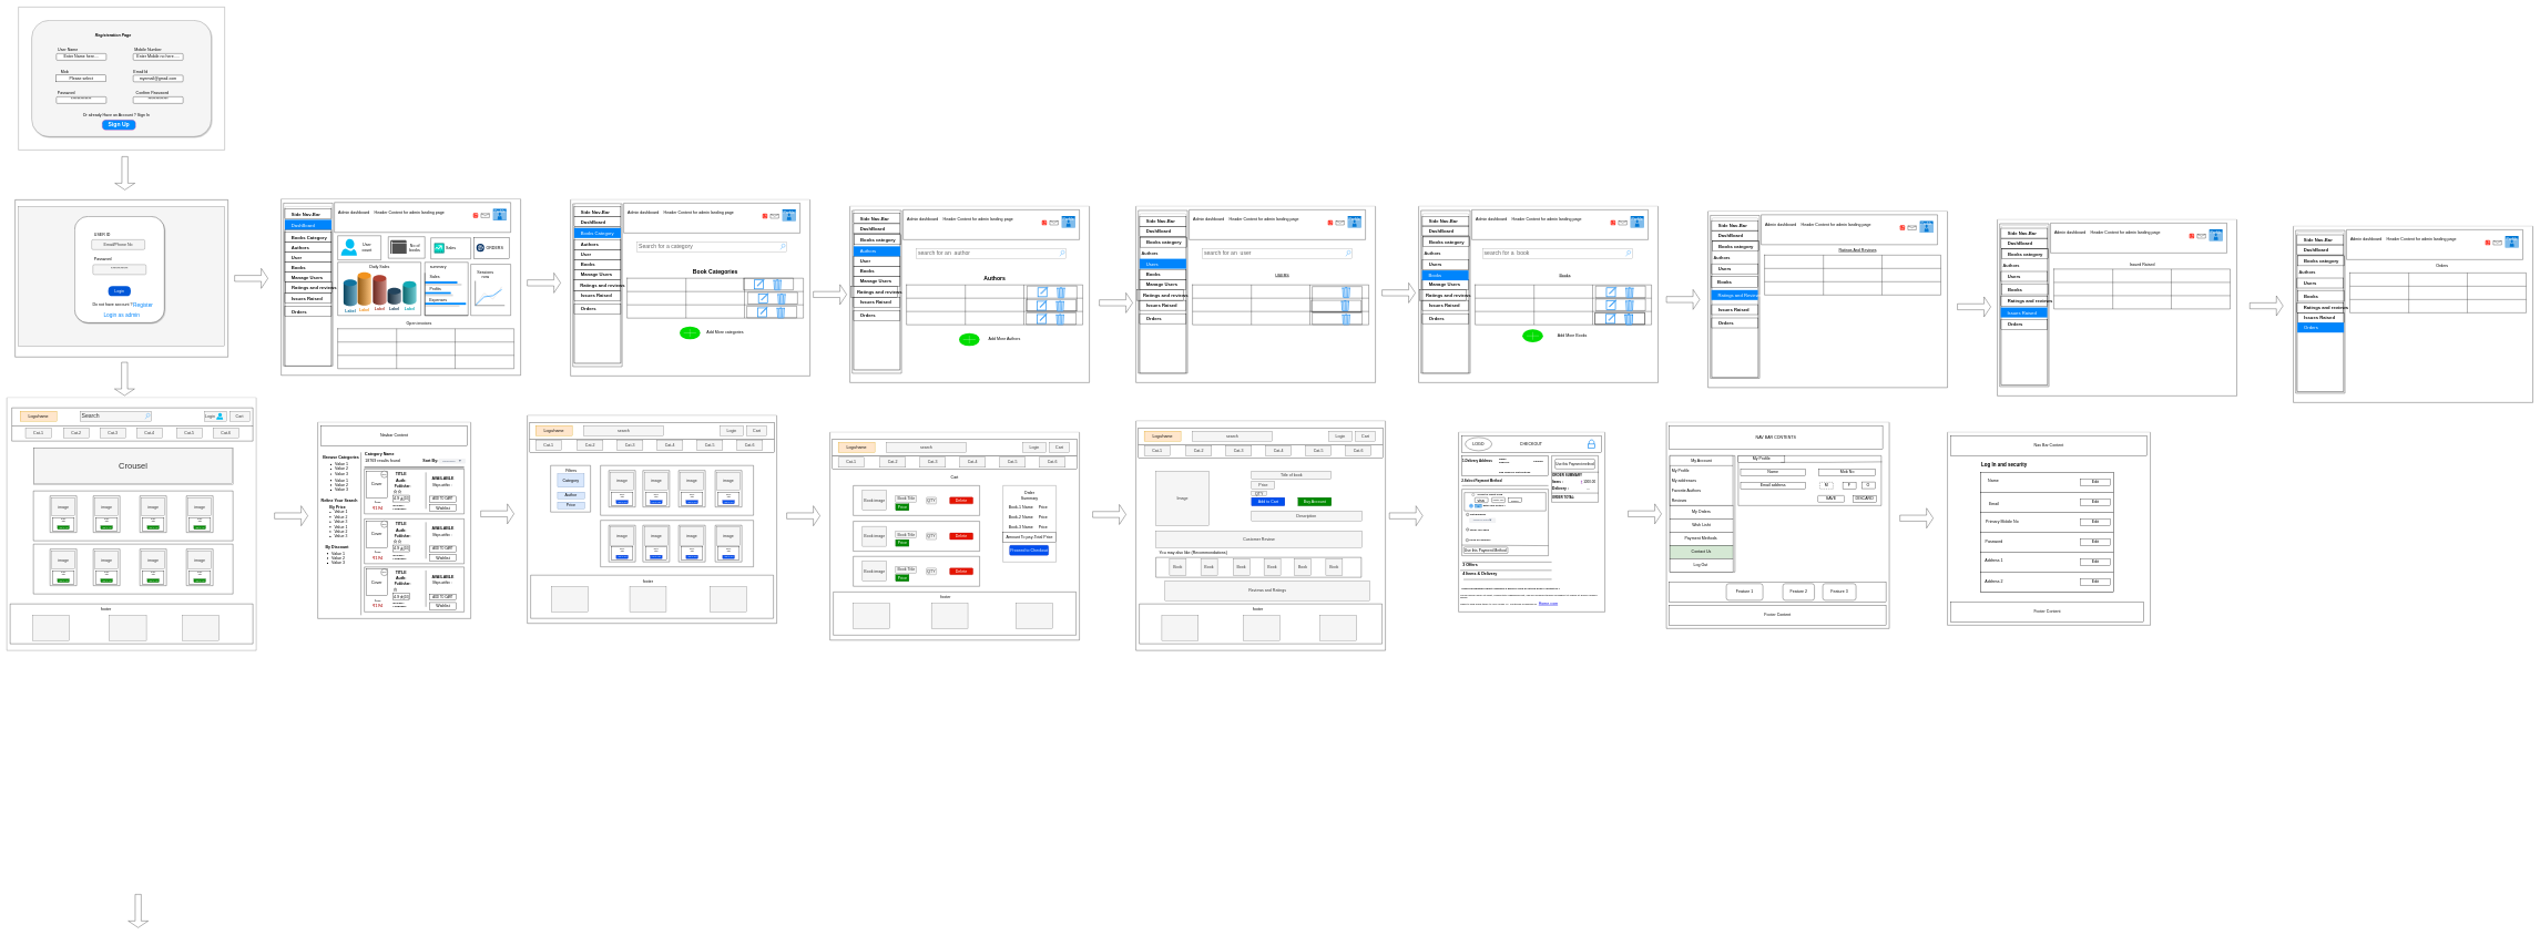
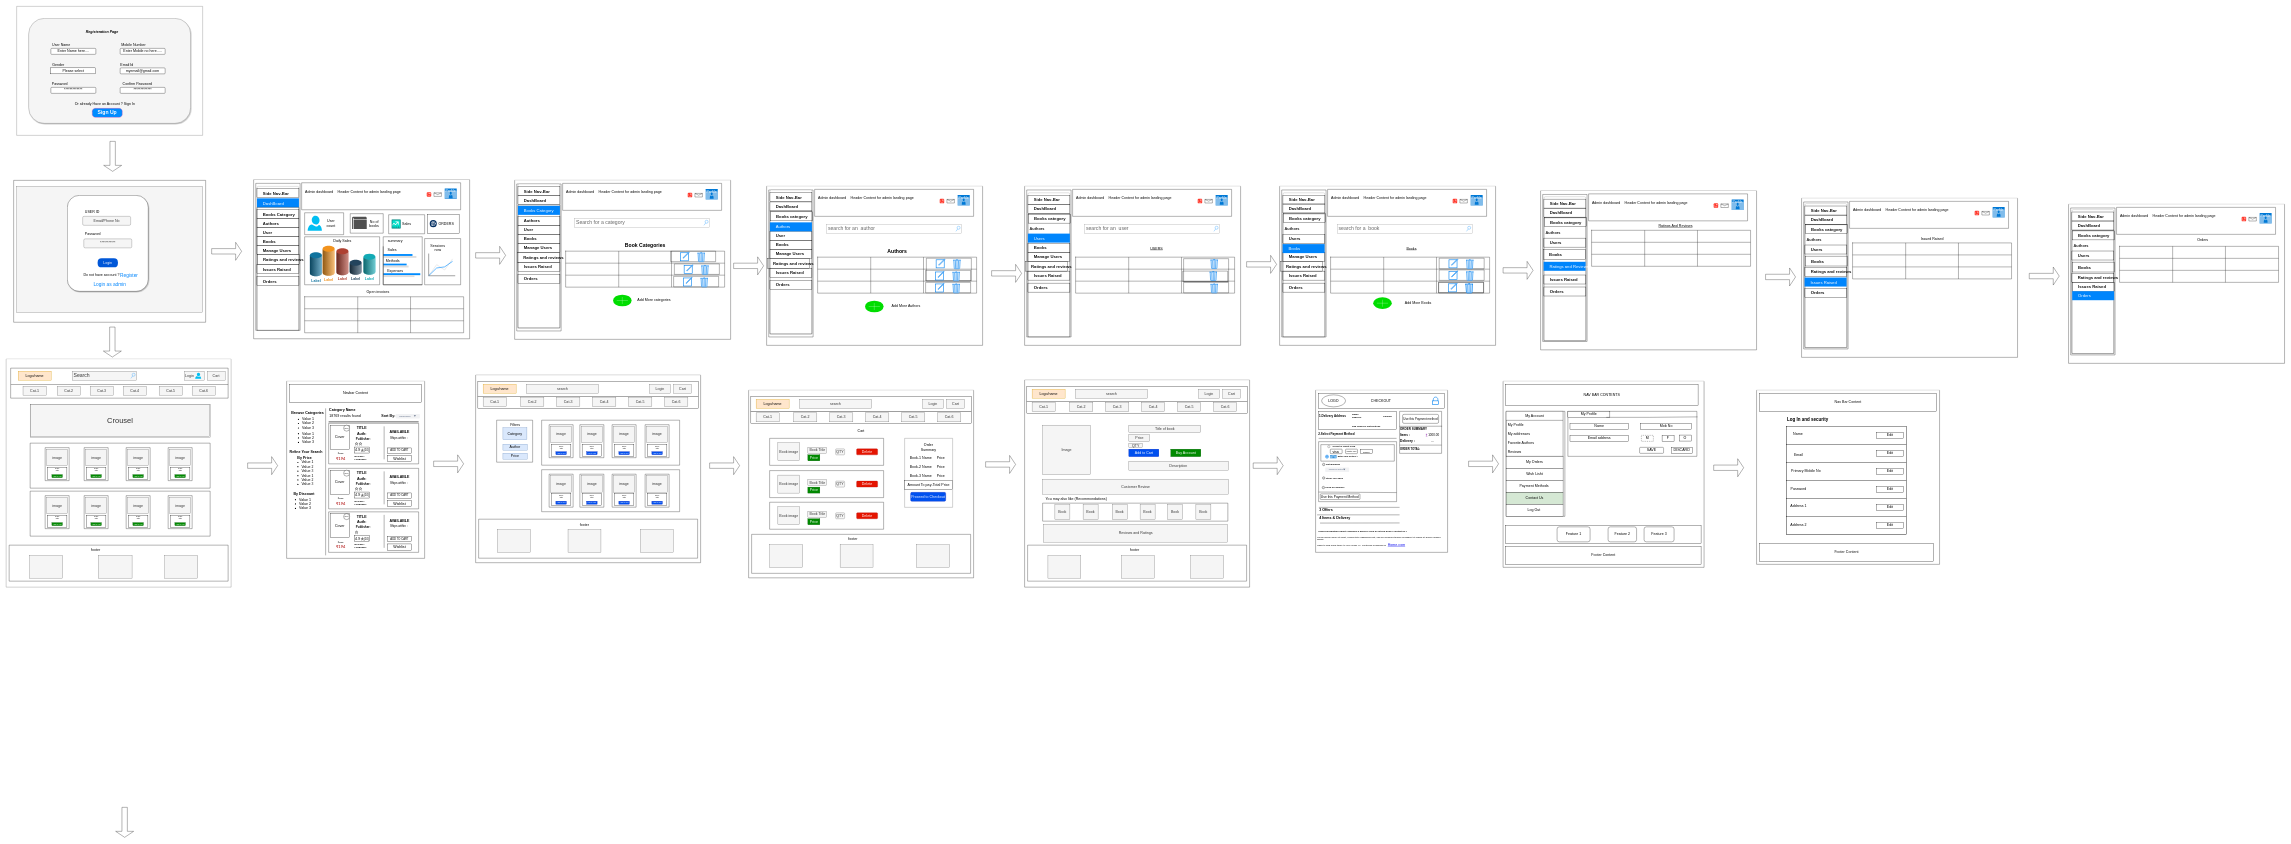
- <mxCell id="372" value="Mob" style="text;html=1;strokeColor=none;fillColor=none;align=center;verticalAlign=middle;whiteSpace=wrap;rounded=0;" vertex="1" parent="360"><mxGeometry x="104" y="185" width="70" height="20" as="geometry" /></mxCell>
+ <mxCell id="372" value="Gender" style="text;html=1;strokeColor=none;fillColor=none;align=center;verticalAlign=middle;whiteSpace=wrap;rounded=0;" vertex="1" parent="360"><mxGeometry x="104" y="185" width="70" height="20" as="geometry" /></mxCell>
- <mxCell id="48" value="Profits" style="text;html=1;align=center;verticalAlign=middle;whiteSpace=wrap;rounded=0;" vertex="1" parent="46"><mxGeometry x="2" y="65" width="60" height="30" as="geometry" /></mxCell>
+ <mxCell id="48" value="Methods" style="text;html=1;align=center;verticalAlign=middle;whiteSpace=wrap;rounded=0;" vertex="1" parent="46"><mxGeometry x="2" y="65" width="60" height="30" as="geometry" /></mxCell>
- <mxCell id="548" value="Reviews and Ratings" style="rounded=0;whiteSpace=wrap;html=1;fillColor=#f5f5f5;strokeColor=#666666;fontColor=#333333;" vertex="1" parent="520"><mxGeometry x="87.5" y="480" width="615" height="60" as="geometry" /></mxCell>
+ <mxCell id="548" value="Reviews and Ratings" style="rounded=0;whiteSpace=wrap;html=1;fillColor=#f5f5f5;strokeColor=#666666;fontColor=#333333;" vertex="1" parent="520"><mxGeometry x="62.5" y="480" width="615" height="60" as="geometry" /></mxCell>
